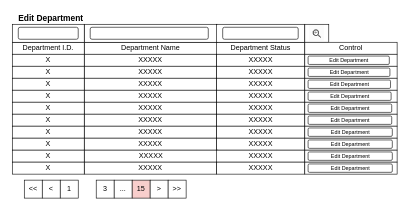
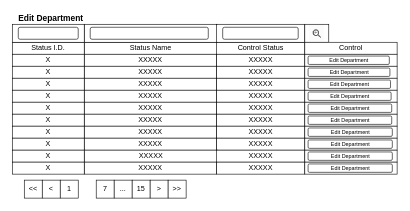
- <mxCell id="3" value="Department I.D." style="rounded=0;whiteSpace=wrap;html=1;" parent="1" vertex="1"><mxGeometry x="20" y="70" width="120" height="20" as="geometry" /></mxCell>
+ <mxCell id="3" value="Status I.D." style="rounded=0;whiteSpace=wrap;html=1;" parent="1" vertex="1"><mxGeometry x="20" y="70" width="120" height="20" as="geometry" /></mxCell>
- <mxCell id="2" value="Department Name" style="rounded=0;whiteSpace=wrap;html=1;" parent="1" vertex="1"><mxGeometry x="140" y="70" width="222" height="20" as="geometry" /></mxCell>
+ <mxCell id="2" value="Status Name" style="rounded=0;whiteSpace=wrap;html=1;" parent="1" vertex="1"><mxGeometry x="140" y="70" width="222" height="20" as="geometry" /></mxCell>
- <mxCell id="4" value="Department Status" style="rounded=0;whiteSpace=wrap;html=1;" parent="1" vertex="1"><mxGeometry x="361" y="70" width="147" height="20" as="geometry" /></mxCell>
+ <mxCell id="4" value="Control Status" style="rounded=0;whiteSpace=wrap;html=1;" parent="1" vertex="1"><mxGeometry x="361" y="70" width="147" height="20" as="geometry" /></mxCell>
- <mxCell id="46" value="3" style="whiteSpace=wrap;html=1;aspect=fixed;" parent="1" vertex="1"><mxGeometry x="160" y="300" width="30" height="30" as="geometry" /></mxCell>
+ <mxCell id="46" value="7" style="whiteSpace=wrap;html=1;aspect=fixed;" parent="1" vertex="1"><mxGeometry x="160" y="300" width="30" height="30" as="geometry" /></mxCell>
- <mxCell id="48" value="15" style="whiteSpace=wrap;html=1;aspect=fixed;fillColor=#f8cecc;" parent="1" vertex="1"><mxGeometry x="220" y="300" width="30" height="30" as="geometry" /></mxCell>
+ <mxCell id="48" value="15" style="whiteSpace=wrap;html=1;aspect=fixed;" parent="1" vertex="1"><mxGeometry x="220" y="300" width="30" height="30" as="geometry" /></mxCell>
